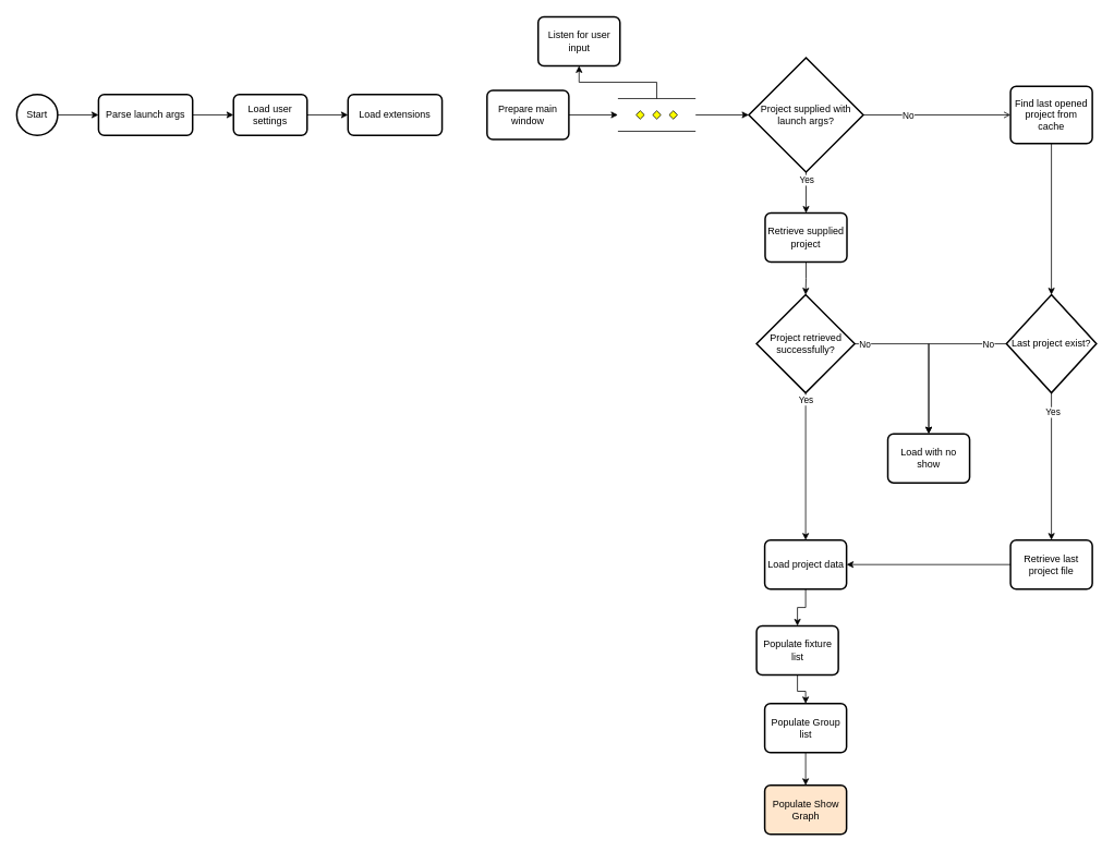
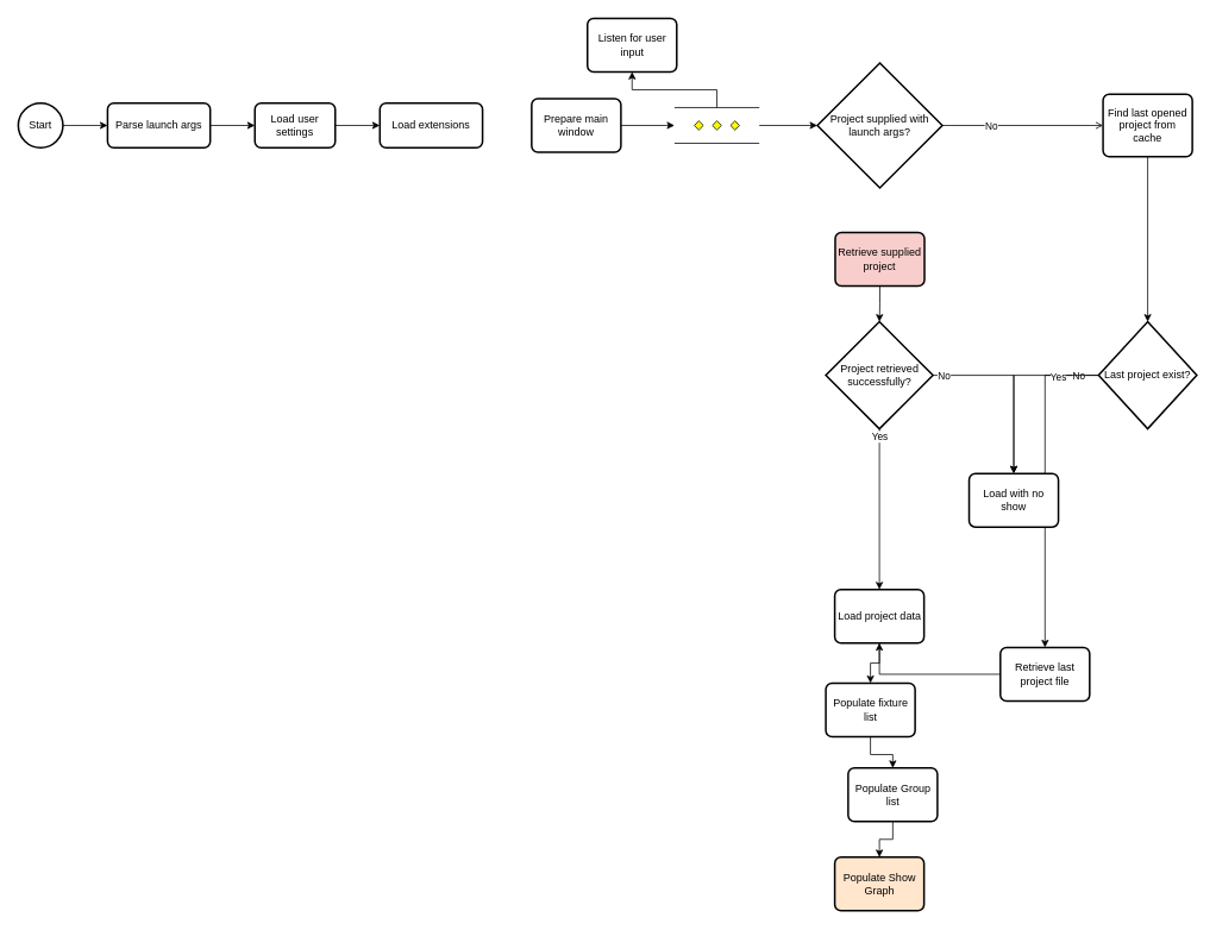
- <mxCell id="8" style="edgeStyle=orthogonalEdgeStyle;rounded=0;orthogonalLoop=1;jettySize=auto;html=1;" parent="1" source="10" target="24" edge="1"><mxGeometry relative="1" as="geometry"><mxPoint x="1059.5" y="210" as="sourcePoint" /><mxPoint x="1069.5" y="220" as="targetPoint" /></mxGeometry></mxCell>
- <mxCell id="9" value="Yes" style="edgeLabel;html=1;align=center;verticalAlign=middle;resizable=0;points=[];" parent="8" vertex="1" connectable="0"><mxGeometry x="-0.753" relative="1" as="geometry"><mxPoint y="3.71" as="offset" /></mxGeometry></mxCell>
- <mxCell id="24" value="Retrieve supplied project" style="rounded=1;whiteSpace=wrap;html=1;absoluteArcSize=1;arcSize=14;strokeWidth=2;" parent="1" vertex="1"><mxGeometry x="935" y="260" width="100" height="60" as="geometry" /></mxCell>
+ <mxCell id="24" value="Retrieve supplied project" style="rounded=1;whiteSpace=wrap;html=1;absoluteArcSize=1;arcSize=14;strokeWidth=2;fillColor=#f8cecc;" parent="1" vertex="1"><mxGeometry x="935" y="260" width="100" height="60" as="geometry" /></mxCell>
- <mxCell id="20" value="Retrieve last project file" style="rounded=1;whiteSpace=wrap;html=1;absoluteArcSize=1;arcSize=14;strokeWidth=2;" parent="1" vertex="1"><mxGeometry x="1235" y="660" width="100" height="60" as="geometry" /></mxCell>
+ <mxCell id="20" value="Retrieve last project file" style="rounded=1;whiteSpace=wrap;html=1;absoluteArcSize=1;arcSize=14;strokeWidth=2;" parent="1" vertex="1"><mxGeometry x="1120" y="725" width="100" height="60" as="geometry" /></mxCell>
- <mxCell id="33" value="Populate Group list" style="rounded=1;whiteSpace=wrap;html=1;absoluteArcSize=1;arcSize=14;strokeWidth=2;" parent="1" vertex="1"><mxGeometry x="934.5" y="860" width="100" height="60" as="geometry" /></mxCell>
+ <mxCell id="33" value="Populate Group list" style="rounded=1;whiteSpace=wrap;html=1;absoluteArcSize=1;arcSize=14;strokeWidth=2;" parent="1" vertex="1"><mxGeometry x="949.5" y="860" width="100" height="60" as="geometry" /></mxCell>
